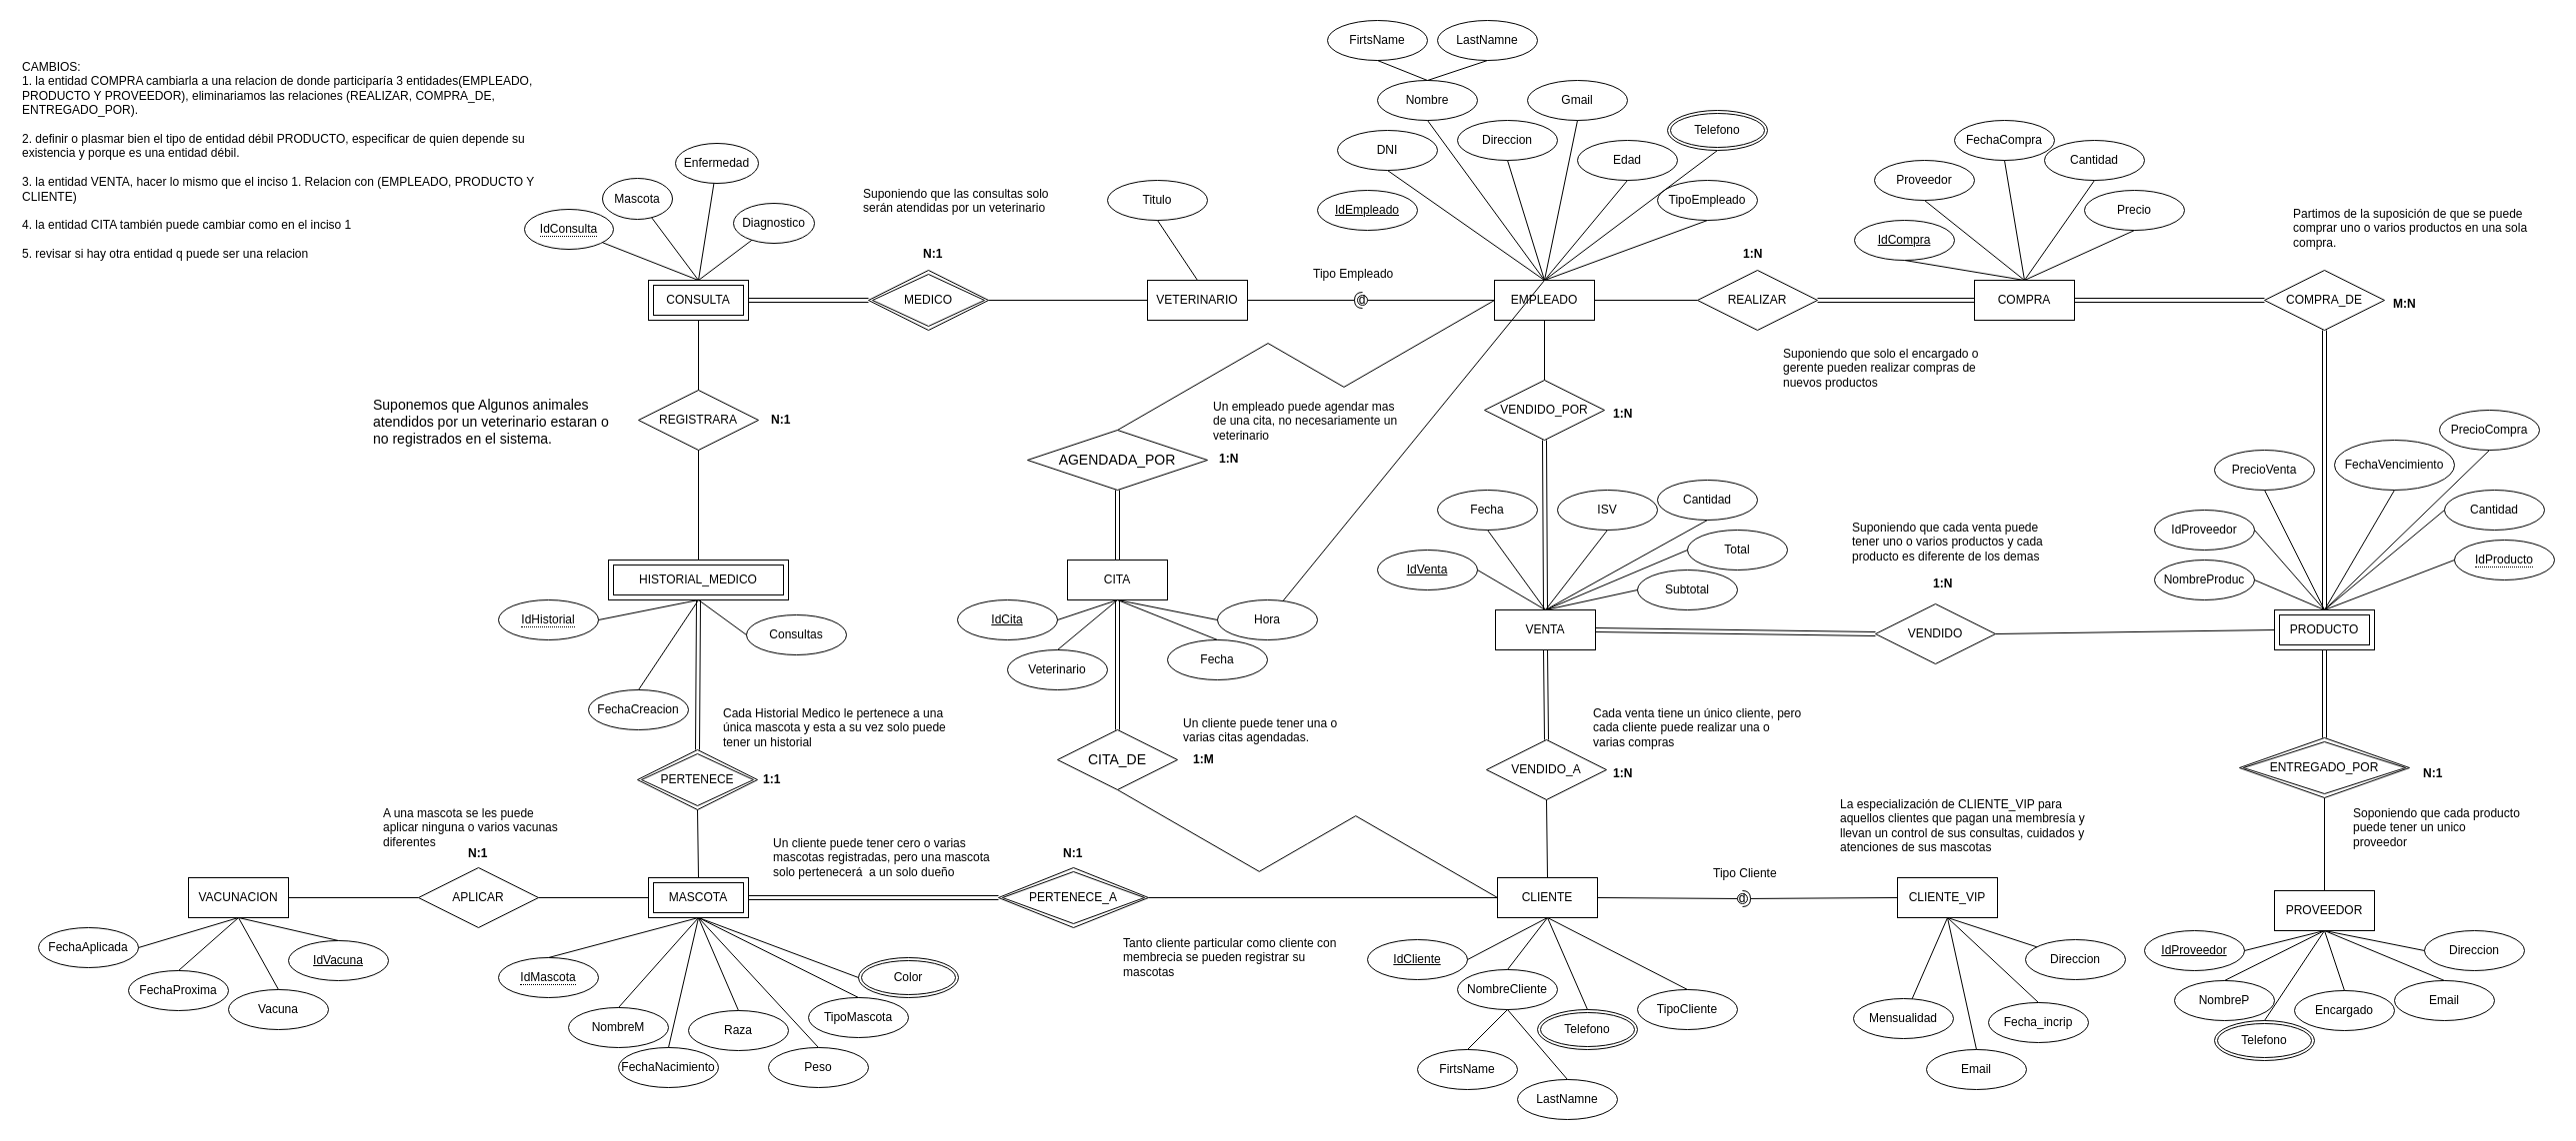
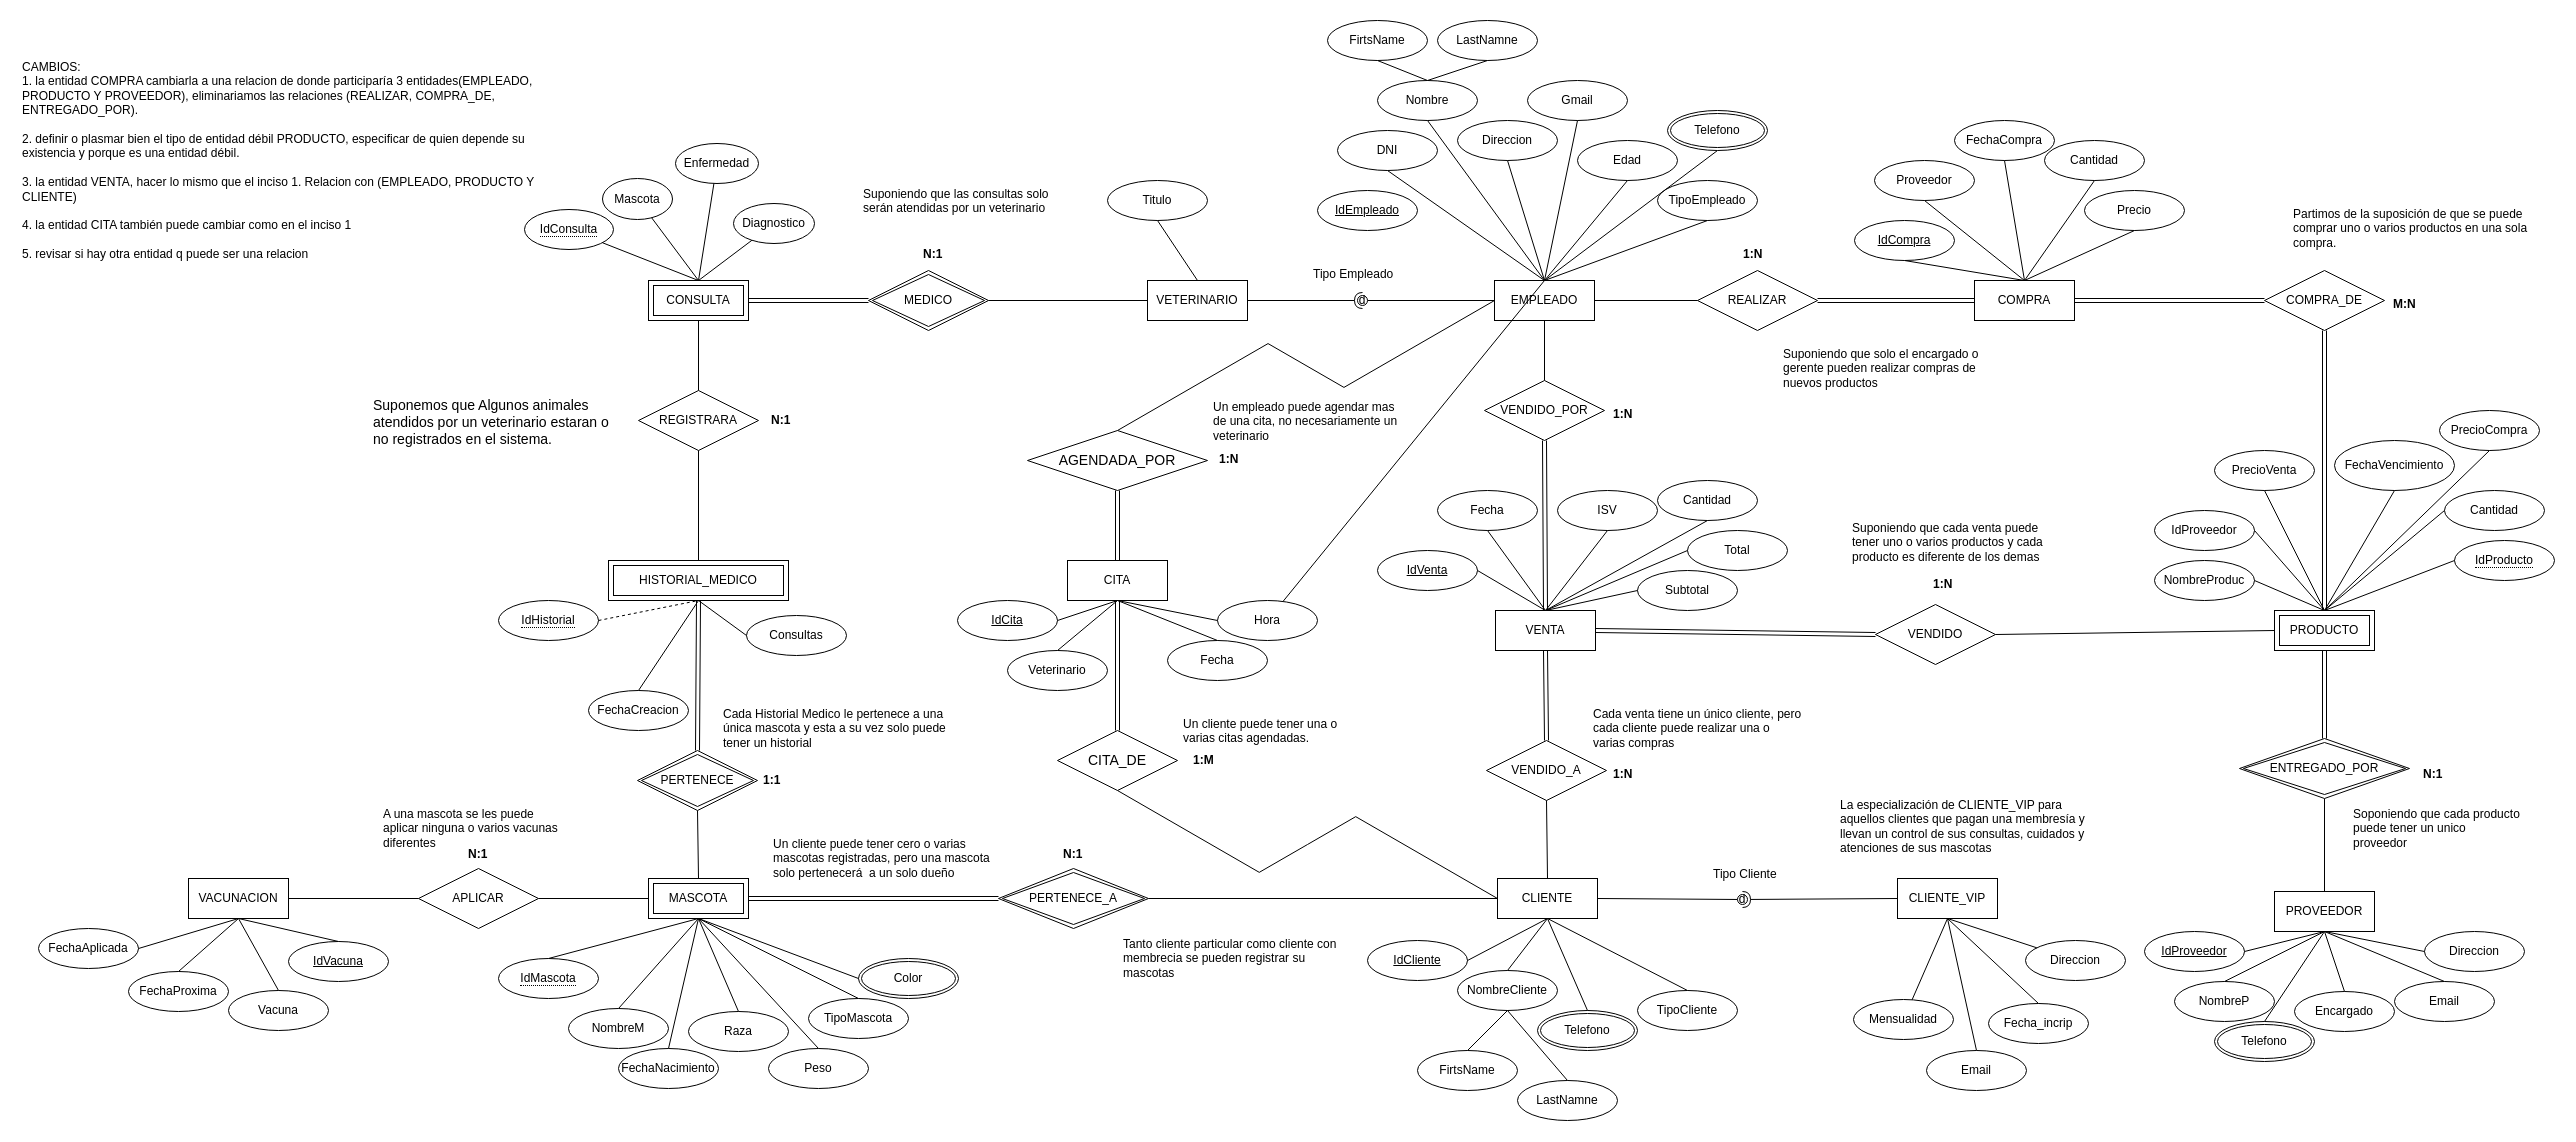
- <mxCell id="127" value="" style="endArrow=none;html=1;rounded=0;exitX=1;exitY=0.5;exitDx=0;exitDy=0;entryX=0.5;entryY=1;entryDx=0;entryDy=0;" parent="1" source="124" target="123" edge="1"><mxGeometry relative="1" as="geometry"><mxPoint x="688" y="690" as="sourcePoint" /><mxPoint x="848" y="690" as="targetPoint" /></mxGeometry></mxCell>
+ <mxCell id="127" value="" style="endArrow=none;html=1;rounded=0;exitX=1;exitY=0.5;exitDx=0;exitDy=0;entryX=0.5;entryY=1;entryDx=0;entryDy=0;dashed=1;" parent="1" source="124" target="123" edge="1"><mxGeometry relative="1" as="geometry"><mxPoint x="688" y="690" as="sourcePoint" /><mxPoint x="848" y="690" as="targetPoint" /></mxGeometry></mxCell>
